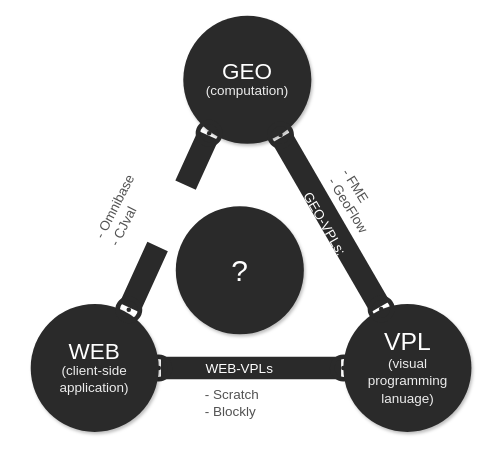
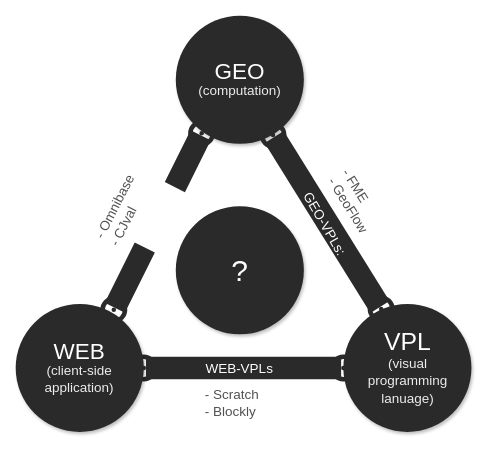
- <mxCell id="3" value="&lt;p style=&quot;line-height: 0.7&quot;&gt;GEO&lt;br style=&quot;font-size: 30px&quot;&gt;&lt;font style=&quot;line-height: 0.7 ; font-size: 18px&quot; color=&quot;#ededed&quot;&gt;(computation)&lt;/font&gt;&lt;br style=&quot;font-size: 30px&quot;&gt;&lt;/p&gt;" style="ellipse;whiteSpace=wrap;html=1;fontColor=#FFFFFF;shadow=1;strokeColor=none;fillColor=#2A2A2A;fontSize=30;" parent="1" vertex="1"><mxGeometry x="244" y="20" width="170.848" height="170.847" as="geometry" /></mxCell>
+ <mxCell id="3" value="&lt;p style=&quot;line-height: 0.7&quot;&gt;GEO&lt;br style=&quot;font-size: 30px&quot;&gt;&lt;font style=&quot;line-height: 0.7 ; font-size: 18px&quot; color=&quot;#ededed&quot;&gt;(computation)&lt;/font&gt;&lt;br style=&quot;font-size: 30px&quot;&gt;&lt;/p&gt;" style="ellipse;whiteSpace=wrap;html=1;fontColor=#FFFFFF;shadow=1;strokeColor=none;fillColor=#2A2A2A;fontSize=30;" parent="1" vertex="1"><mxGeometry x="234" y="20" width="170.848" height="170.847" as="geometry" /></mxCell>
- <mxCell id="5" value="&lt;p style=&quot;line-height: 0.7&quot;&gt;WEB&lt;br style=&quot;font-size: 30px&quot;&gt;&lt;font style=&quot;font-size: 18px&quot; color=&quot;#ededed&quot;&gt;(client-side application)&lt;/font&gt;&lt;/p&gt;" style="ellipse;whiteSpace=wrap;html=1;fontColor=#FFFFFF;shadow=1;strokeColor=none;fillColor=#2A2A2A;fontSize=30;" parent="1" vertex="1"><mxGeometry x="40.44" y="404.407" width="170.848" height="170.847" as="geometry" /></mxCell>
+ <mxCell id="5" value="&lt;p style=&quot;line-height: 0.7&quot;&gt;WEB&lt;br style=&quot;font-size: 30px&quot;&gt;&lt;font style=&quot;font-size: 18px&quot; color=&quot;#ededed&quot;&gt;(client-side application)&lt;/font&gt;&lt;/p&gt;" style="ellipse;whiteSpace=wrap;html=1;fontColor=#FFFFFF;shadow=1;strokeColor=none;fillColor=#2A2A2A;fontSize=30;" parent="1" vertex="1"><mxGeometry x="20.44" y="404.407" width="170.848" height="170.847" as="geometry" /></mxCell>
